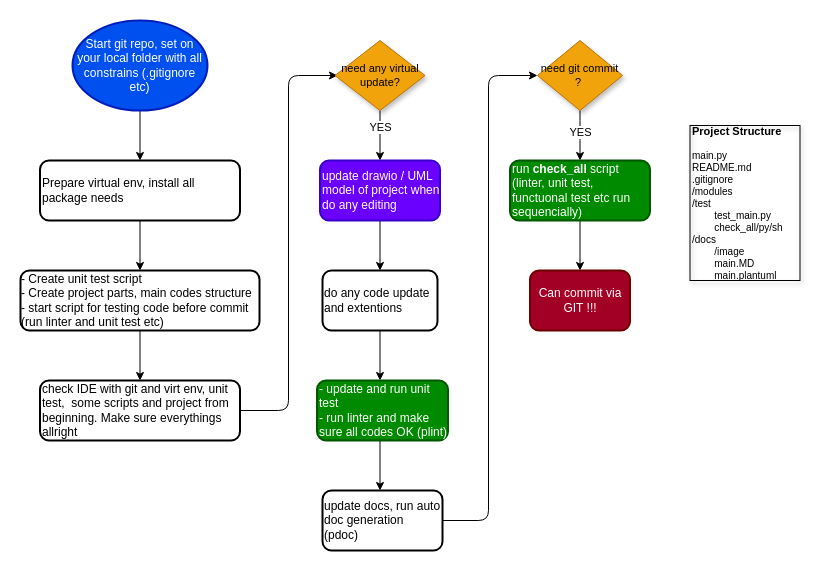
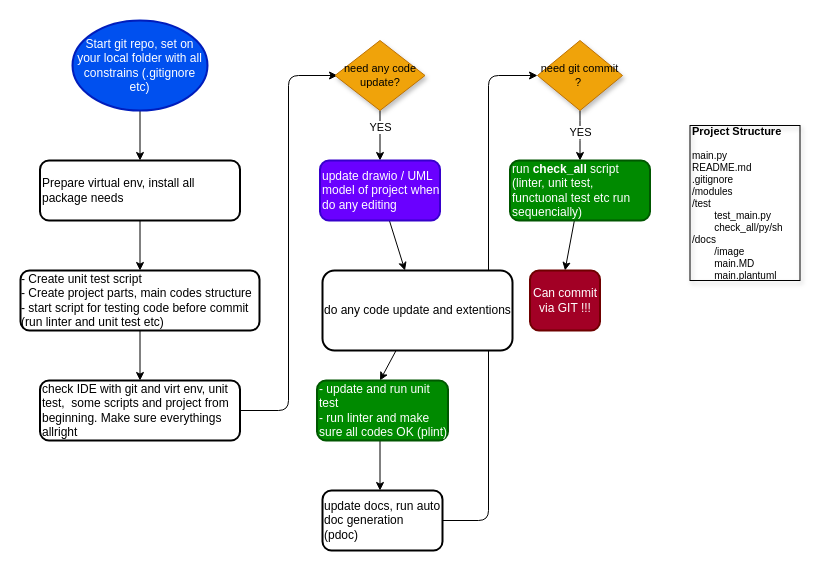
- <mxCell id="13" value="need any virtual update?" style="rhombus;whiteSpace=wrap;html=1;shadow=1;fontFamily=Helvetica;fontSize=11;strokeColor=#BD7000;fillColor=#f0a30a;fontColor=#000000;" parent="1" vertex="1"><mxGeometry x="334.5" y="40" width="90" height="70" as="geometry" /></mxCell>
+ <mxCell id="13" value="need any code update?" style="rhombus;whiteSpace=wrap;html=1;shadow=1;fontFamily=Helvetica;fontSize=11;strokeColor=#BD7000;fillColor=#f0a30a;fontColor=#000000;" parent="1" vertex="1"><mxGeometry x="334.5" y="40" width="90" height="70" as="geometry" /></mxCell>
- <mxCell id="24" value="&lt;span style=&quot;font-family: &amp;#34;helvetica&amp;#34;&quot;&gt;do any code update and extentions&lt;/span&gt;" style="rounded=1;whiteSpace=wrap;html=1;strokeWidth=2;align=left;" parent="1" vertex="1"><mxGeometry x="322" y="270" width="115" height="60" as="geometry" /></mxCell>
+ <mxCell id="24" value="&lt;span style=&quot;font-family: &amp;#34;helvetica&amp;#34;&quot;&gt;do any code update and extentions&lt;/span&gt;" style="rounded=1;whiteSpace=wrap;html=1;strokeWidth=2;align=left;" parent="1" vertex="1"><mxGeometry x="322" y="270" width="190" height="80" as="geometry" /></mxCell>
- <mxCell id="18" value="Can commit via GIT !!!" style="whiteSpace=wrap;html=1;align=center;rounded=1;strokeWidth=2;fillColor=#a20025;fontColor=#ffffff;strokeColor=#6F0000;" parent="1" vertex="1"><mxGeometry x="529.5" y="270" width="100" height="60" as="geometry" /></mxCell>
+ <mxCell id="18" value="Can commit via GIT !!!" style="whiteSpace=wrap;html=1;align=center;rounded=1;strokeWidth=2;fillColor=#a20025;fontColor=#ffffff;strokeColor=#6F0000;" parent="1" vertex="1"><mxGeometry x="529.5" y="270" width="70" height="60" as="geometry" /></mxCell>
